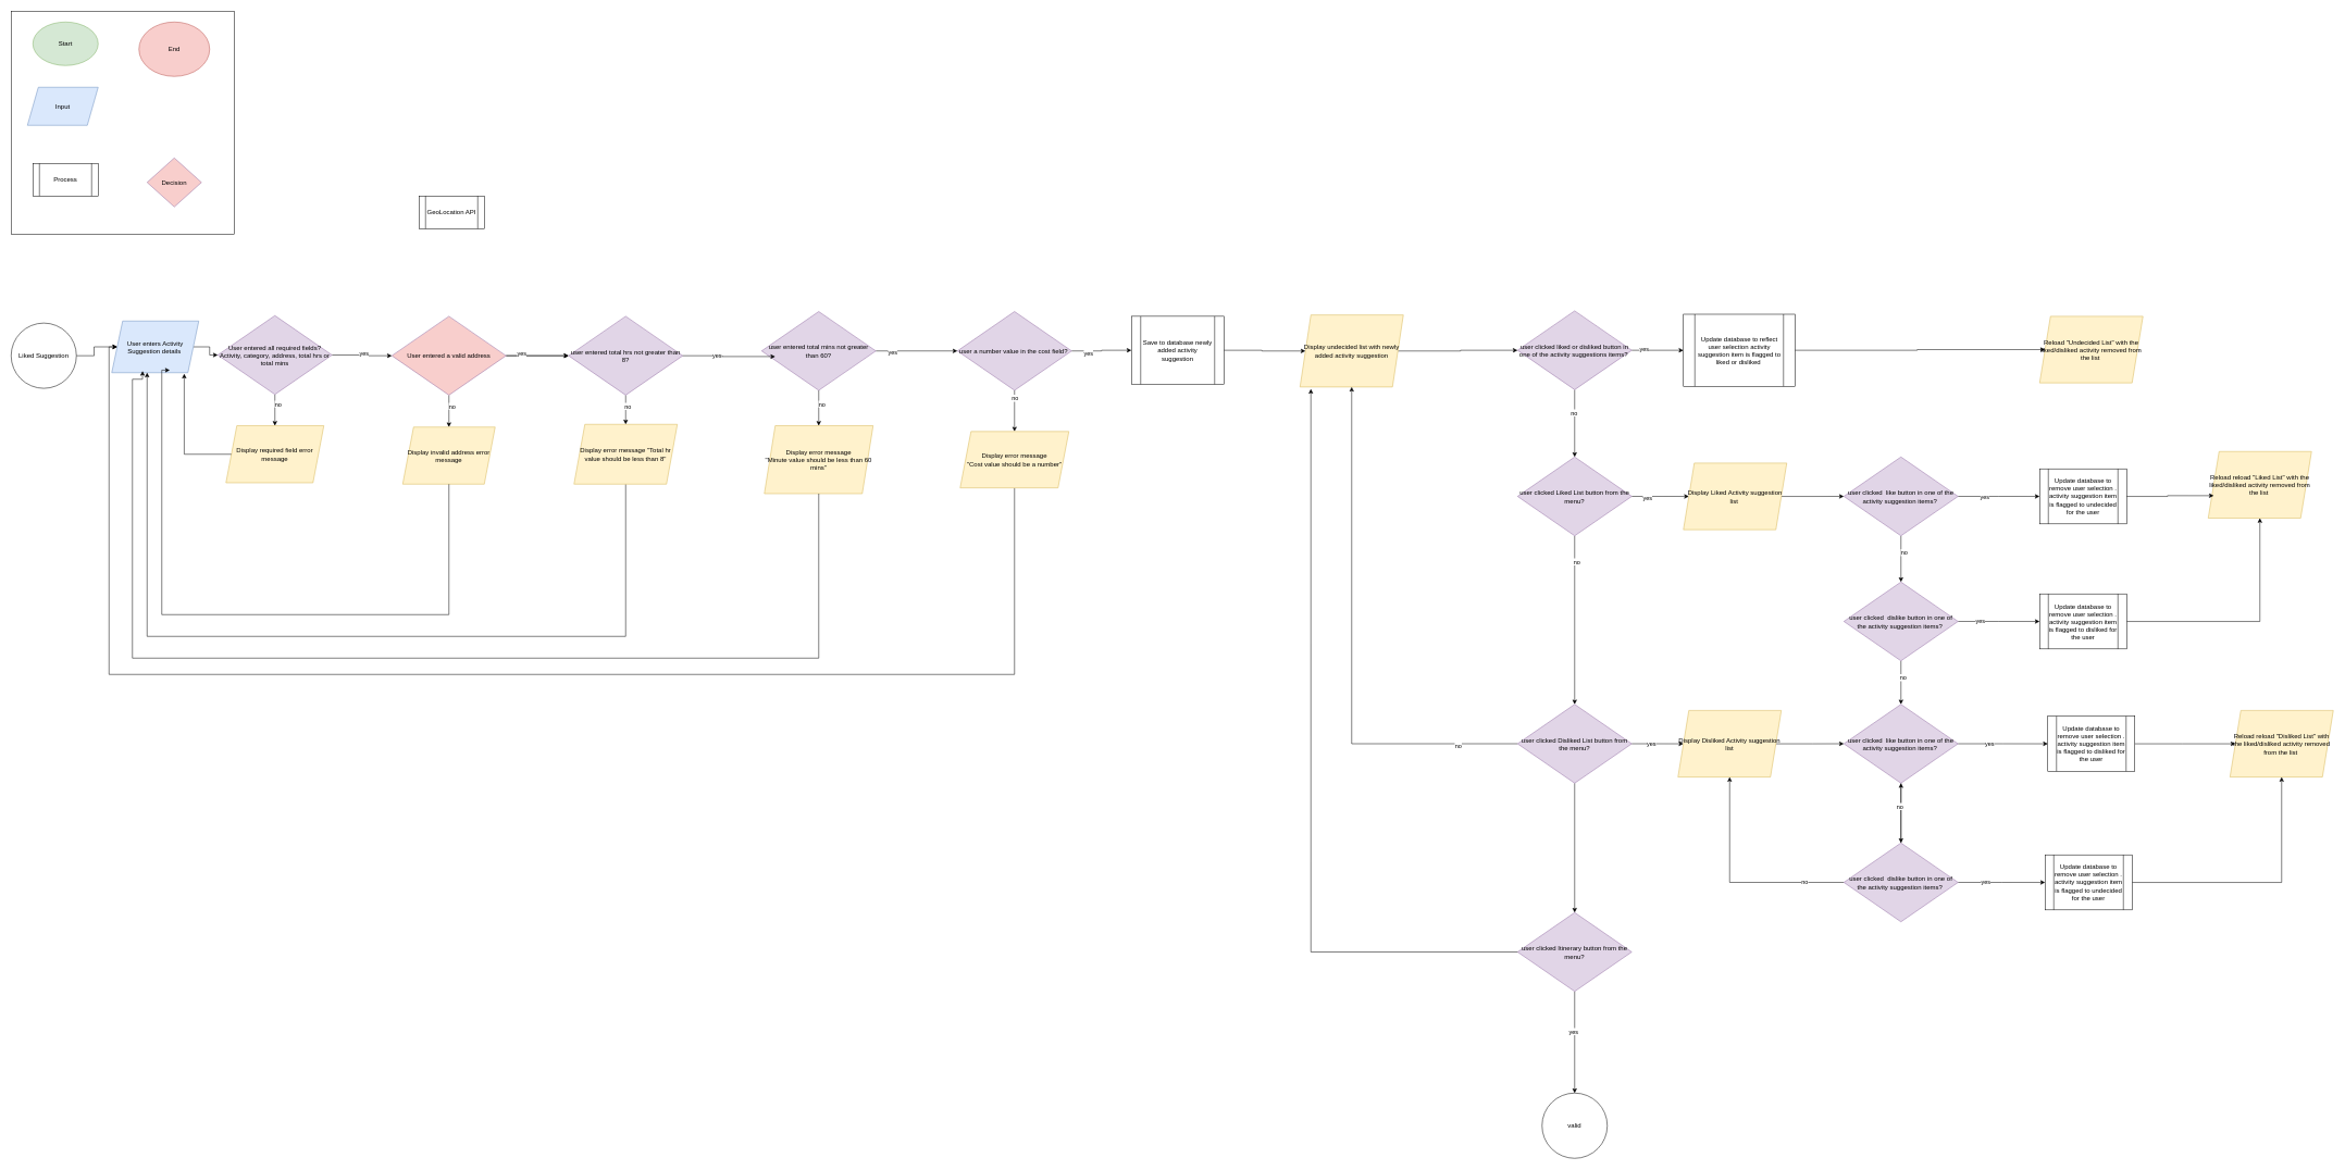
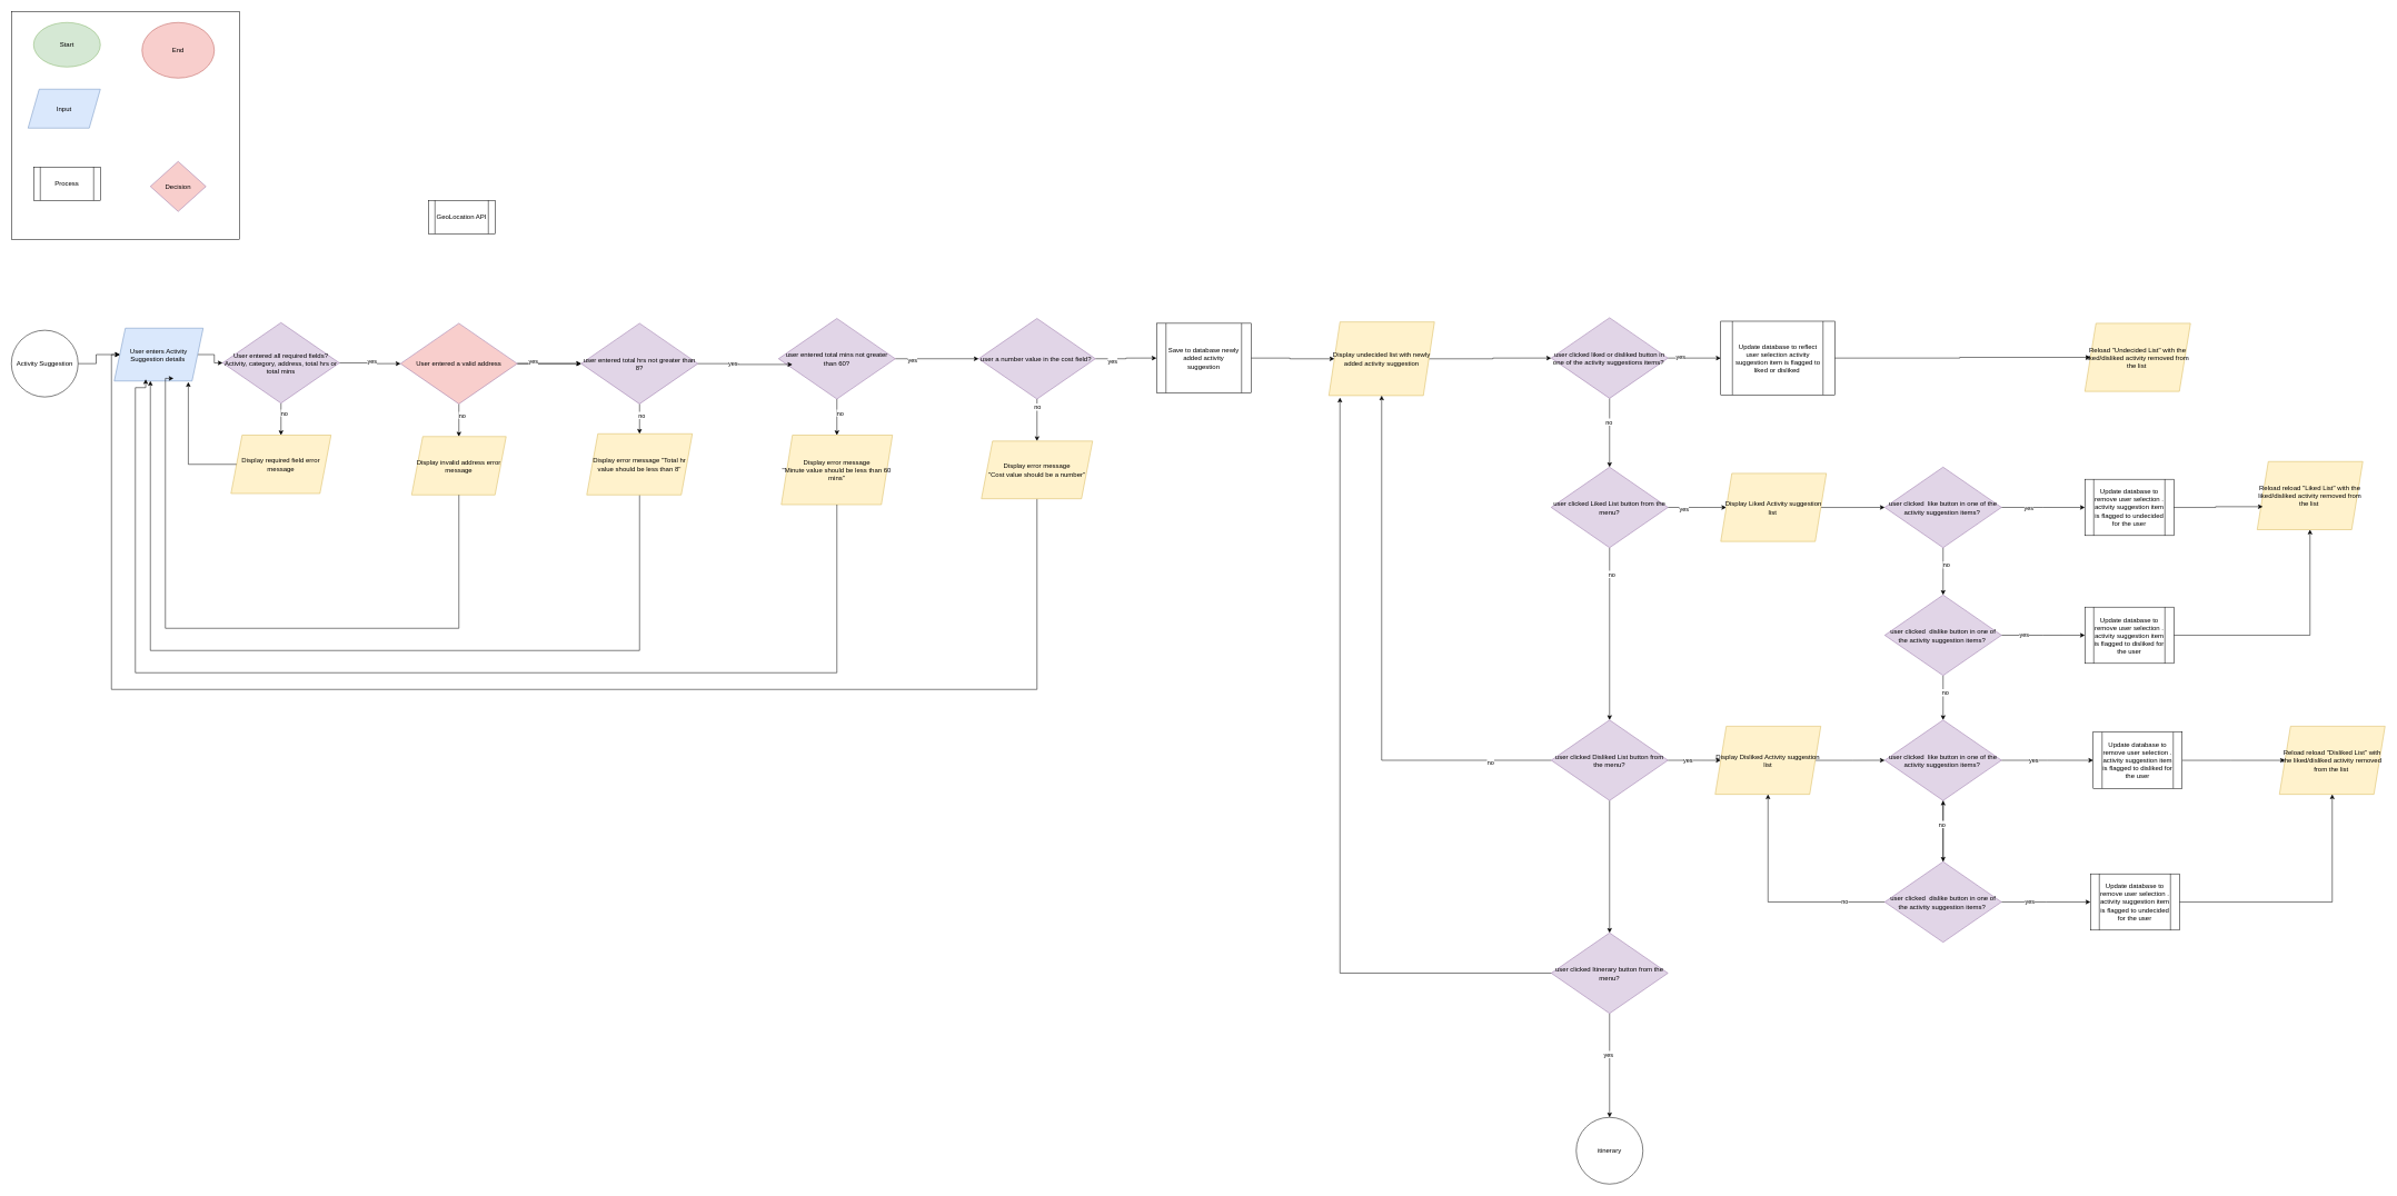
- <mxCell id="10" value="Liked Suggestion" style="ellipse;whiteSpace=wrap;html=1;aspect=fixed;" vertex="1" parent="1"><mxGeometry x="20" y="593.75" width="120" height="120" as="geometry" /></mxCell>
+ <mxCell id="10" value="Activity Suggestion" style="ellipse;whiteSpace=wrap;html=1;aspect=fixed;" vertex="1" parent="1"><mxGeometry x="20" y="593.75" width="120" height="120" as="geometry" /></mxCell>
- <mxCell id="110" value="valid" style="ellipse;whiteSpace=wrap;html=1;aspect=fixed;" vertex="1" parent="1"><mxGeometry x="2835" y="2010" width="120" height="120" as="geometry" /></mxCell>
+ <mxCell id="110" value="itinerary" style="ellipse;whiteSpace=wrap;html=1;aspect=fixed;" vertex="1" parent="1"><mxGeometry x="2835" y="2010" width="120" height="120" as="geometry" /></mxCell>
